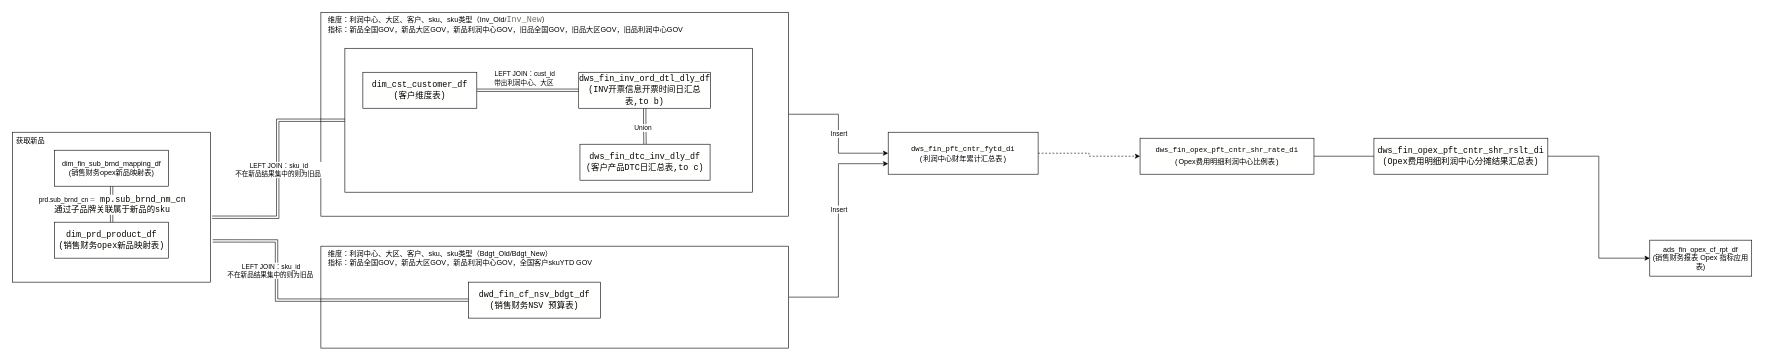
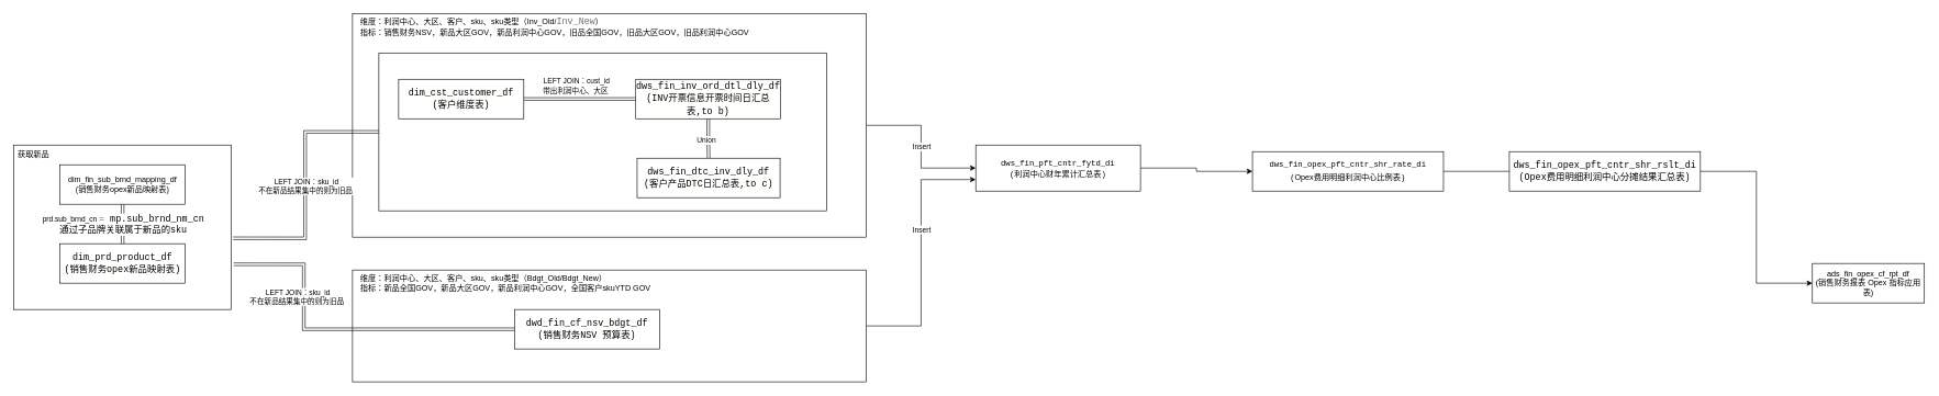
- <mxCell id="21" value="维度：利润中心、大区、客户、sku、sku类型（Inv_Old/&lt;span style=&quot;color: rgb(112, 112, 112); background-color: rgb(255, 255, 254); font-family: Consolas, &amp;quot;Courier New&amp;quot;, monospace; font-size: 14px;&quot;&gt;Inv_New&lt;/span&gt;&lt;span style=&quot;background-color: initial;&quot;&gt;）&lt;/span&gt;&lt;br&gt;指标：新品全国GOV，新品大区GOV，新品利润中心GOV，旧品全国GOV，旧品大区GOV，旧品利润中心GOV" style="text;strokeColor=none;align=left;fillColor=none;html=1;verticalAlign=middle;whiteSpace=wrap;rounded=0;" vertex="1" parent="1"><mxGeometry x="543.97" y="20" width="630" height="40" as="geometry" /></mxCell>
+ <mxCell id="21" value="维度：利润中心、大区、客户、sku、sku类型（Inv_Old/&lt;span style=&quot;color: rgb(112, 112, 112); background-color: rgb(255, 255, 254); font-family: Consolas, &amp;quot;Courier New&amp;quot;, monospace; font-size: 14px;&quot;&gt;Inv_New&lt;/span&gt;&lt;span style=&quot;background-color: initial;&quot;&gt;）&lt;/span&gt;&lt;br&gt;指标：销售财务NSV，新品大区GOV，新品利润中心GOV，旧品全国GOV，旧品大区GOV，旧品利润中心GOV" style="text;strokeColor=none;align=left;fillColor=none;html=1;verticalAlign=middle;whiteSpace=wrap;rounded=0;" vertex="1" parent="1"><mxGeometry x="543.97" y="20" width="630" height="40" as="geometry" /></mxCell>
- <mxCell id="11" style="edgeStyle=orthogonalEdgeStyle;rounded=0;orthogonalLoop=1;jettySize=auto;html=1;dashed=1;" edge="1" parent="1" source="12" target="10"><mxGeometry relative="1" as="geometry" /></mxCell>
+ <mxCell id="11" style="edgeStyle=orthogonalEdgeStyle;rounded=0;orthogonalLoop=1;jettySize=auto;html=1;" edge="1" parent="1" source="12" target="10"><mxGeometry relative="1" as="geometry" /></mxCell>
